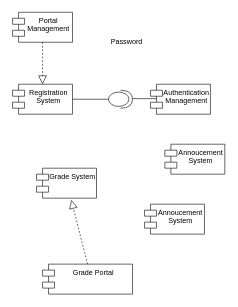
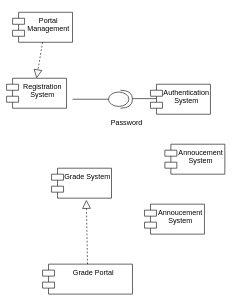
- <mxCell id="9" value="Password" style="text;html=1;align=center;verticalAlign=middle;resizable=0;points=[];autosize=1;strokeColor=none;fillColor=none;" vertex="1" parent="1"><mxGeometry x="170" y="55" width="80" height="30" as="geometry" /></mxCell>
+ <mxCell id="9" value="Password" style="text;html=1;align=center;verticalAlign=middle;resizable=0;points=[];autosize=1;strokeColor=none;fillColor=none;" vertex="1" parent="1"><mxGeometry x="170" y="190" width="80" height="30" as="geometry" /></mxCell>
- <mxCell id="2" value="Registration&lt;div&gt;System&lt;/div&gt;" style="shape=module;align=left;spacingLeft=20;align=center;verticalAlign=top;whiteSpace=wrap;html=1;" vertex="1" parent="1"><mxGeometry x="20" y="140" width="100" height="50" as="geometry" /></mxCell>
+ <mxCell id="2" value="Registration&lt;div&gt;System&lt;/div&gt;" style="shape=module;align=left;spacingLeft=20;align=center;verticalAlign=top;whiteSpace=wrap;html=1;" vertex="1" parent="1"><mxGeometry x="10" y="130" width="100" height="50" as="geometry" /></mxCell>
- <mxCell id="3" value="Authentication&lt;div&gt;Management&lt;/div&gt;" style="shape=module;align=left;spacingLeft=20;align=center;verticalAlign=top;whiteSpace=wrap;html=1;" vertex="1" parent="1"><mxGeometry x="250" y="140" width="100" height="50" as="geometry" /></mxCell>
+ <mxCell id="3" value="Authentication&lt;div&gt;System&lt;/div&gt;" style="shape=module;align=left;spacingLeft=20;align=center;verticalAlign=top;whiteSpace=wrap;html=1;" vertex="1" parent="1"><mxGeometry x="250" y="140" width="100" height="50" as="geometry" /></mxCell>
- <mxCell id="5" value="Grade System" style="shape=module;align=left;spacingLeft=20;align=center;verticalAlign=top;whiteSpace=wrap;html=1;" vertex="1" parent="1"><mxGeometry x="60" y="280" width="100" height="50" as="geometry" /></mxCell>
+ <mxCell id="5" value="Grade System" style="shape=module;align=left;spacingLeft=20;align=center;verticalAlign=top;whiteSpace=wrap;html=1;" vertex="1" parent="1"><mxGeometry x="85" y="280" width="100" height="50" as="geometry" /></mxCell>
